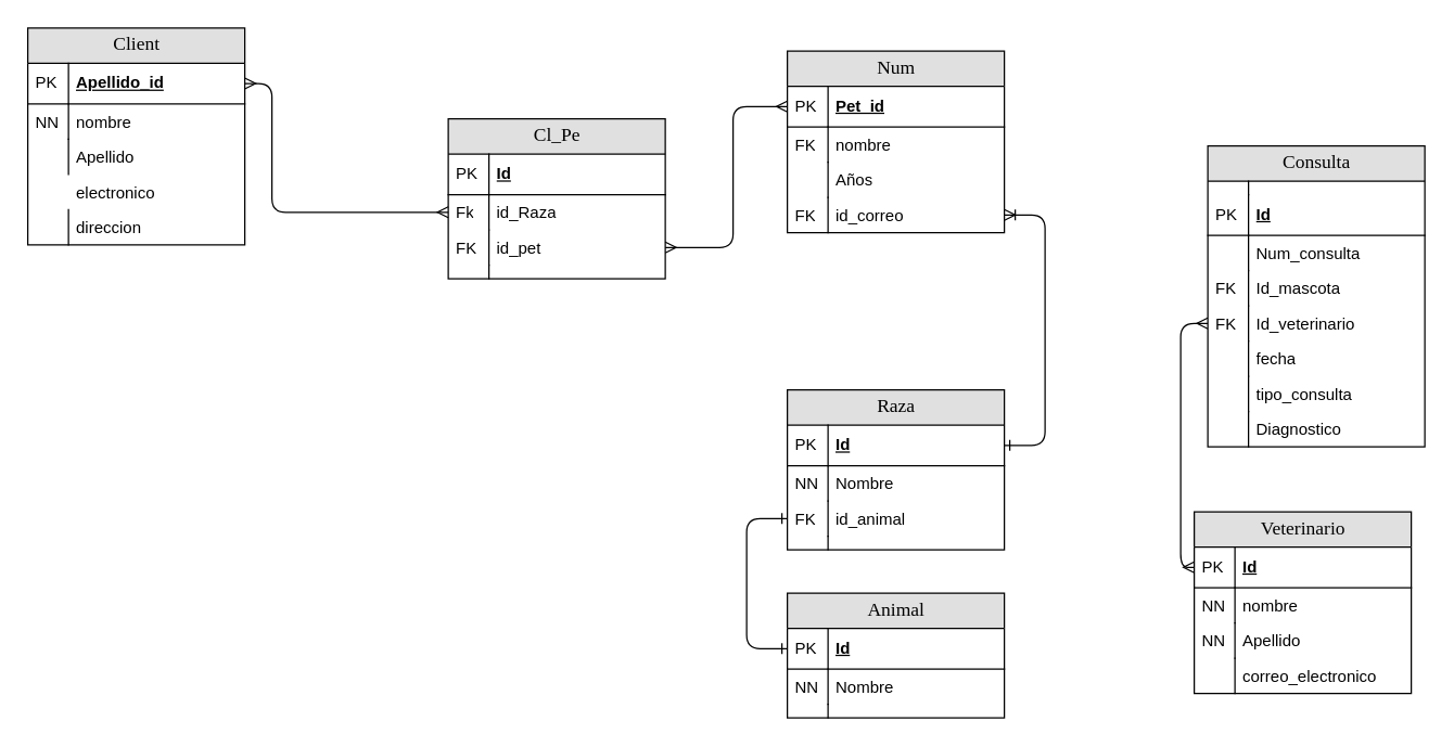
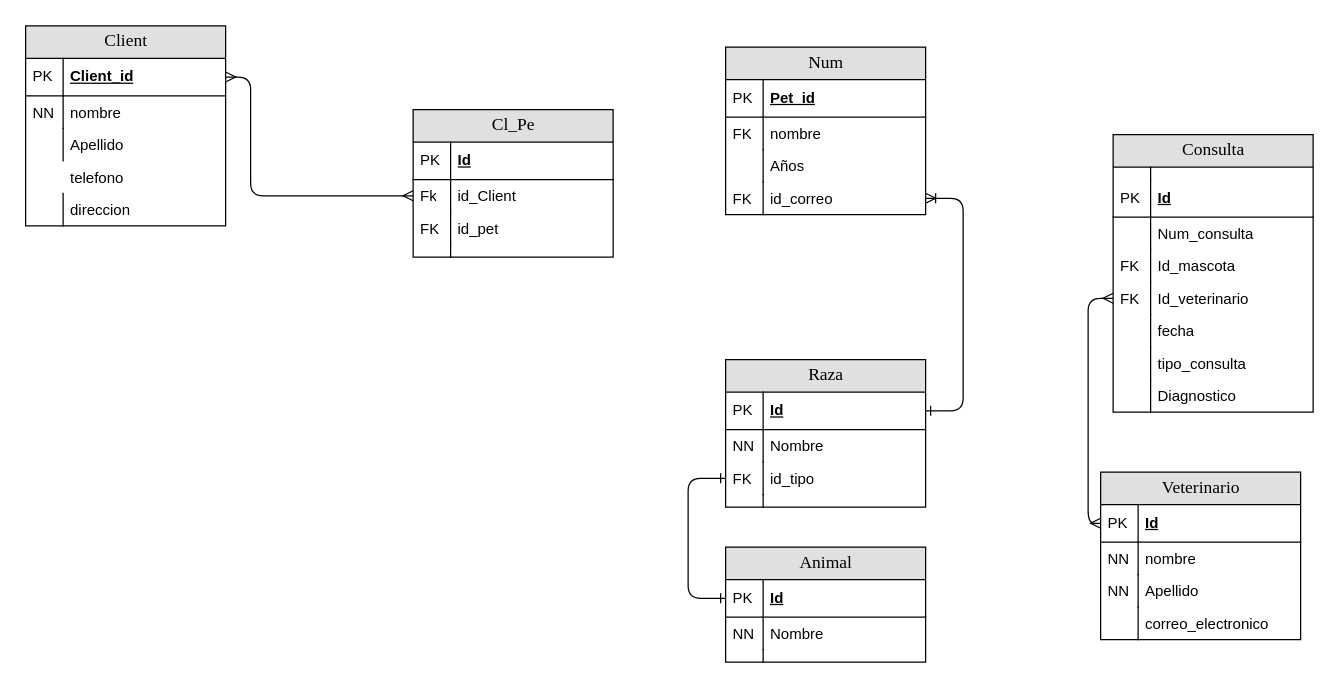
- <mxCell id="25" value="Apellido_id" style="shape=partialRectangle;top=0;left=0;right=0;bottom=1;html=1;align=left;verticalAlign=middle;fillColor=none;spacingLeft=34;spacingRight=4;whiteSpace=wrap;overflow=hidden;rotatable=0;points=[[0,0.5],[1,0.5]];portConstraint=eastwest;dropTarget=0;fontStyle=5;" parent="24" vertex="1"><mxGeometry y="26" width="160" height="30" as="geometry" /></mxCell>
+ <mxCell id="25" value="Client_id" style="shape=partialRectangle;top=0;left=0;right=0;bottom=1;html=1;align=left;verticalAlign=middle;fillColor=none;spacingLeft=34;spacingRight=4;whiteSpace=wrap;overflow=hidden;rotatable=0;points=[[0,0.5],[1,0.5]];portConstraint=eastwest;dropTarget=0;fontStyle=5;" parent="24" vertex="1"><mxGeometry y="26" width="160" height="30" as="geometry" /></mxCell>
- <mxCell id="21" value="" style="edgeStyle=orthogonalEdgeStyle;html=1;endArrow=ERmany;startArrow=ERmany;labelBackgroundColor=none;fontFamily=Verdana;fontSize=14;entryX=0;entryY=0.5;entryDx=0;entryDy=0;startFill=0;endFill=0;" parent="1" source="16" target="53" edge="1"><mxGeometry width="100" height="100" relative="1" as="geometry"><mxPoint x="900" y="-133" as="sourcePoint" /><mxPoint x="710" y="-39" as="targetPoint" /><Array as="points"><mxPoint x="540" y="182" /><mxPoint x="540" y="78" /></Array></mxGeometry></mxCell>
- <mxCell id="31" value="electronico" style="shape=partialRectangle;top=0;left=0;right=0;bottom=0;html=1;align=left;verticalAlign=top;fillColor=none;spacingLeft=34;spacingRight=4;whiteSpace=wrap;overflow=hidden;rotatable=0;points=[[0,0.5],[1,0.5]];portConstraint=eastwest;dropTarget=0;" parent="24" vertex="1"><mxGeometry y="108" width="160" height="26" as="geometry" /></mxCell>
+ <mxCell id="31" value="telefono" style="shape=partialRectangle;top=0;left=0;right=0;bottom=0;html=1;align=left;verticalAlign=top;fillColor=none;spacingLeft=34;spacingRight=4;whiteSpace=wrap;overflow=hidden;rotatable=0;points=[[0,0.5],[1,0.5]];portConstraint=eastwest;dropTarget=0;" parent="24" vertex="1"><mxGeometry y="108" width="160" height="26" as="geometry" /></mxCell>
- <mxCell id="14" value="id_Raza" style="shape=partialRectangle;top=0;left=0;right=0;bottom=0;html=1;align=left;verticalAlign=top;fillColor=none;spacingLeft=34;spacingRight=4;whiteSpace=wrap;overflow=hidden;rotatable=0;points=[[0,0.5],[1,0.5]];portConstraint=eastwest;dropTarget=0;" parent="11" vertex="1"><mxGeometry y="56" width="160" height="26" as="geometry" /></mxCell>
+ <mxCell id="14" value="id_Client" style="shape=partialRectangle;top=0;left=0;right=0;bottom=0;html=1;align=left;verticalAlign=top;fillColor=none;spacingLeft=34;spacingRight=4;whiteSpace=wrap;overflow=hidden;rotatable=0;points=[[0,0.5],[1,0.5]];portConstraint=eastwest;dropTarget=0;" parent="11" vertex="1"><mxGeometry y="56" width="160" height="26" as="geometry" /></mxCell>
- <mxCell id="66" value="id_animal" style="shape=partialRectangle;top=0;left=0;right=0;bottom=0;html=1;align=left;verticalAlign=top;fillColor=none;spacingLeft=34;spacingRight=4;whiteSpace=wrap;overflow=hidden;rotatable=0;points=[[0,0.5],[1,0.5]];portConstraint=eastwest;dropTarget=0;" parent="61" vertex="1"><mxGeometry y="82" width="160" height="26" as="geometry" /></mxCell>
+ <mxCell id="66" value="id_tipo" style="shape=partialRectangle;top=0;left=0;right=0;bottom=0;html=1;align=left;verticalAlign=top;fillColor=none;spacingLeft=34;spacingRight=4;whiteSpace=wrap;overflow=hidden;rotatable=0;points=[[0,0.5],[1,0.5]];portConstraint=eastwest;dropTarget=0;" parent="61" vertex="1"><mxGeometry y="82" width="160" height="26" as="geometry" /></mxCell>
